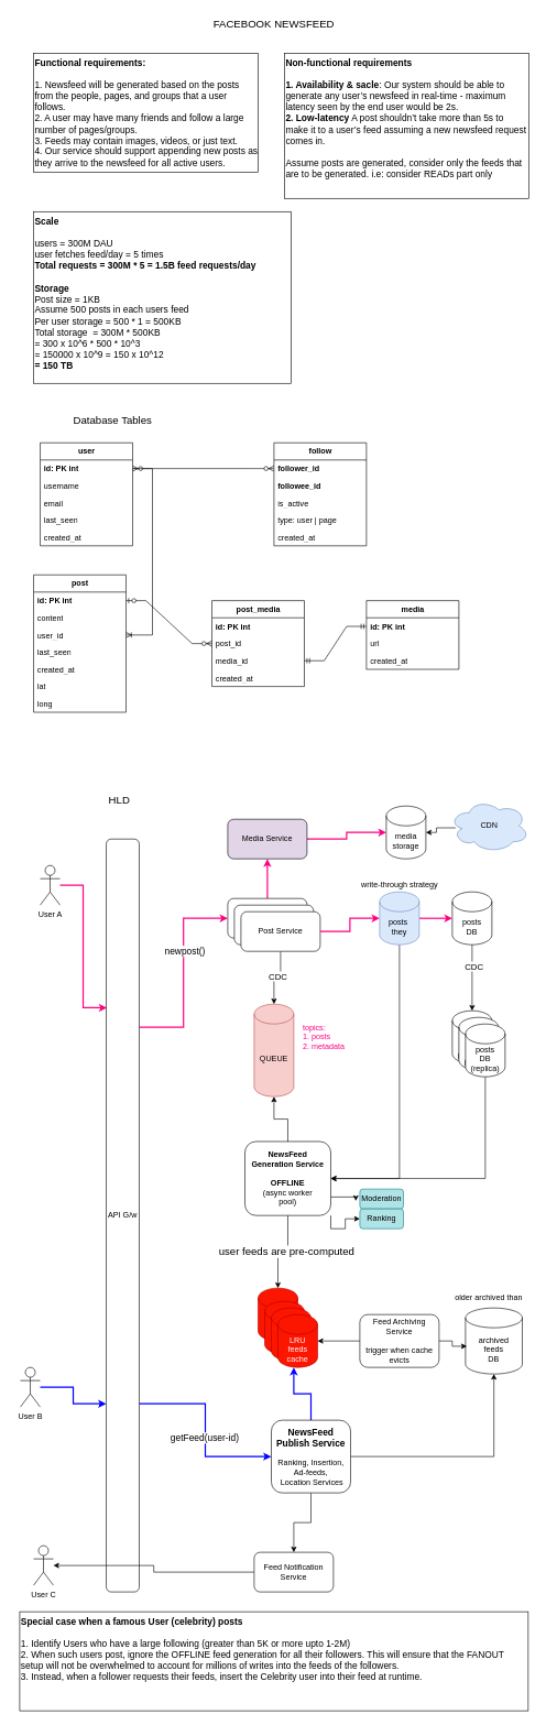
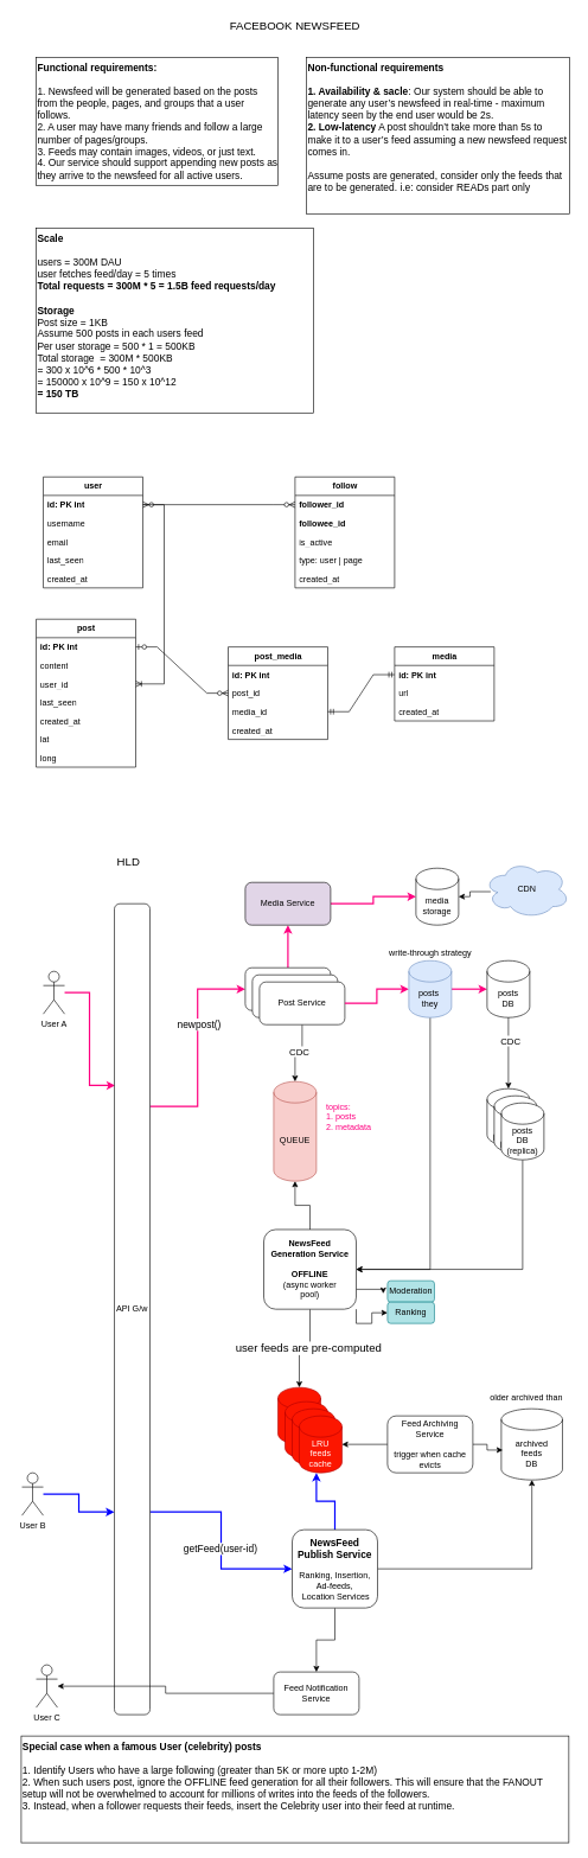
- <mxCell id="6" value="Database Tables" style="text;html=1;strokeColor=none;fillColor=none;align=center;verticalAlign=middle;whiteSpace=wrap;rounded=0;fontSize=16;" parent="1" vertex="1"><mxGeometry x="50" y="620" width="240" height="30" as="geometry" /></mxCell>
- <mxCell id="42" value="User A" style="shape=umlActor;verticalLabelPosition=bottom;verticalAlign=top;html=1;outlineConnect=0;" parent="1" vertex="1"><mxGeometry x="60" y="1310" width="30" height="60" as="geometry" /></mxCell>
+ <mxCell id="42" value="User A" style="shape=umlActor;verticalLabelPosition=bottom;verticalAlign=top;html=1;outlineConnect=0;" parent="1" vertex="1"><mxGeometry x="60" y="1365" width="30" height="60" as="geometry" /></mxCell>
